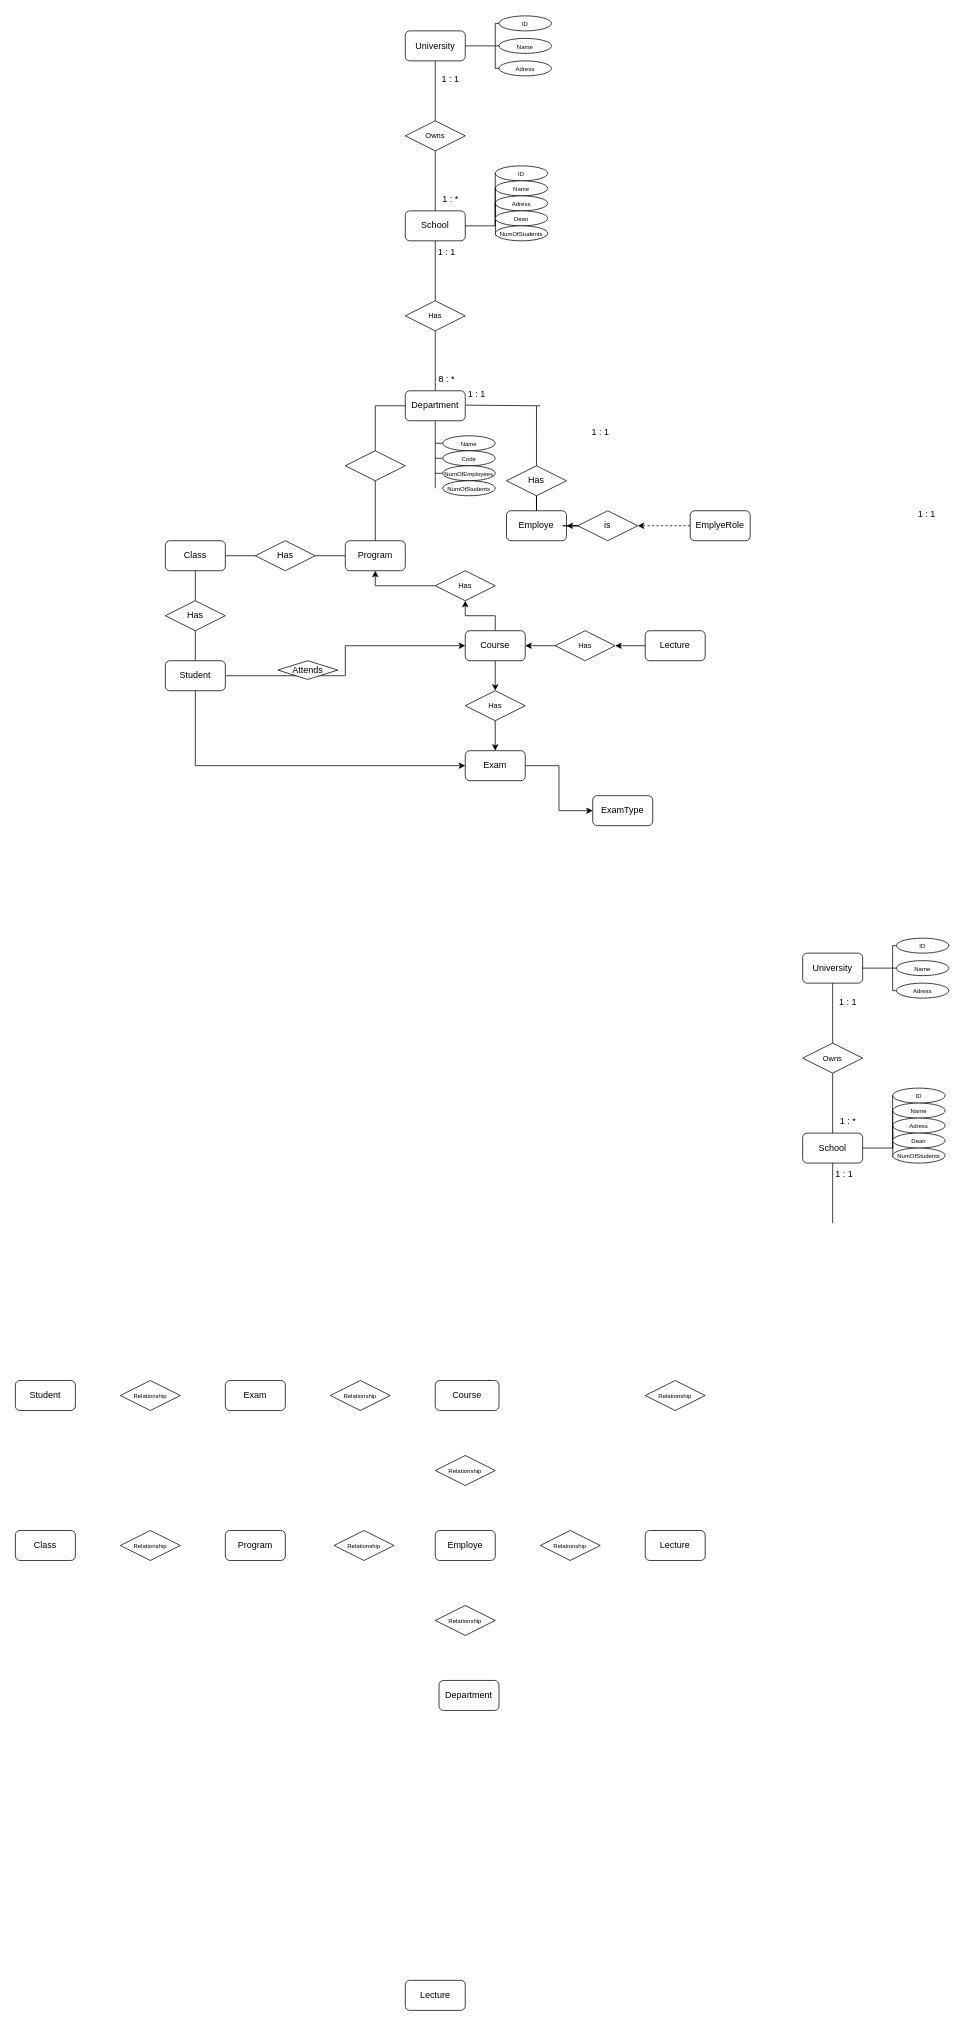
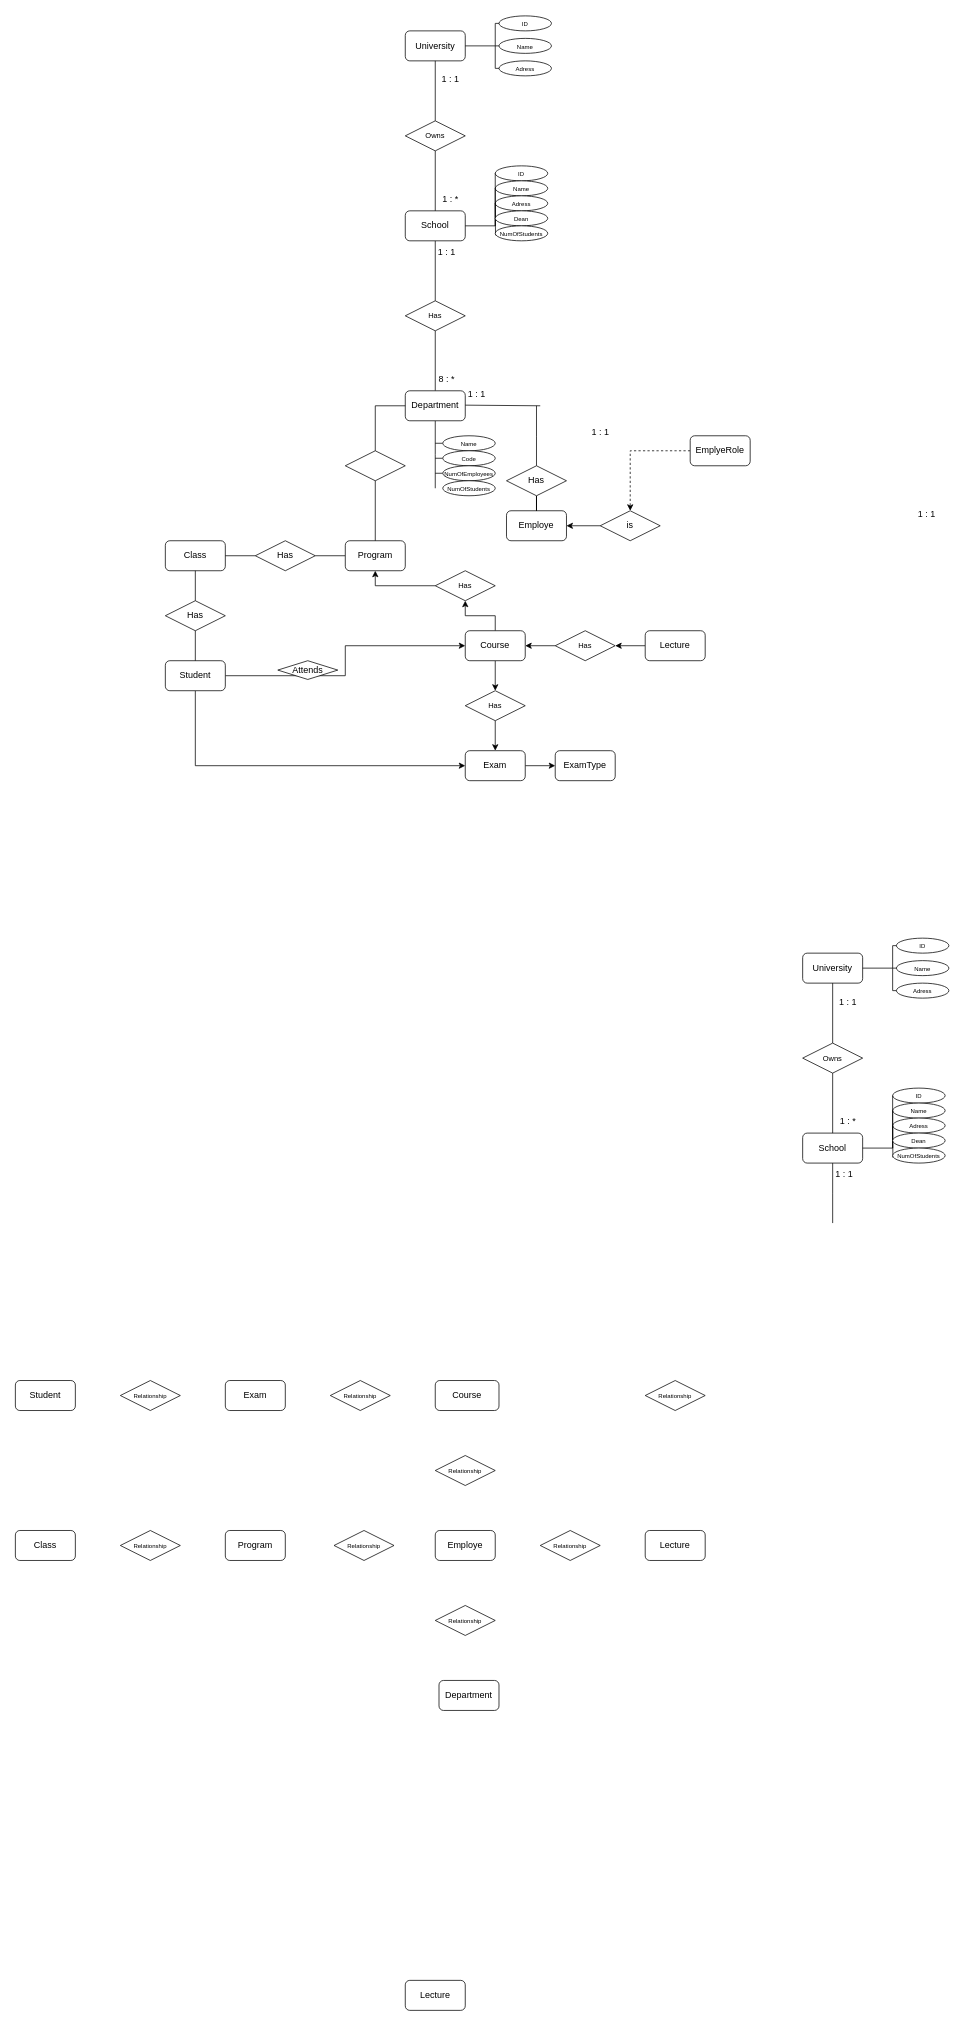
- <mxCell id="82" value="is" style="rhombus;whiteSpace=wrap;html=1;" vertex="1" parent="1"><mxGeometry x="770" y="680" width="80" height="40" as="geometry" /></mxCell>
+ <mxCell id="82" value="is" style="rhombus;whiteSpace=wrap;html=1;" vertex="1" parent="1"><mxGeometry x="800" y="680" width="80" height="40" as="geometry" /></mxCell>
- <mxCell id="80" value="EmplyeRole" style="rounded=1;whiteSpace=wrap;html=1;" vertex="1" parent="1"><mxGeometry x="920" y="680" width="80" height="40" as="geometry" /></mxCell>
+ <mxCell id="80" value="EmplyeRole" style="rounded=1;whiteSpace=wrap;html=1;" vertex="1" parent="1"><mxGeometry x="920" y="580" width="80" height="40" as="geometry" /></mxCell>
- <mxCell id="30" value="ExamType" style="rounded=1;whiteSpace=wrap;html=1;" parent="1" vertex="1"><mxGeometry x="790" y="1060" width="80" height="40" as="geometry" /></mxCell>
+ <mxCell id="30" value="ExamType" style="rounded=1;whiteSpace=wrap;html=1;" parent="1" vertex="1"><mxGeometry x="740" y="1000" width="80" height="40" as="geometry" /></mxCell>
